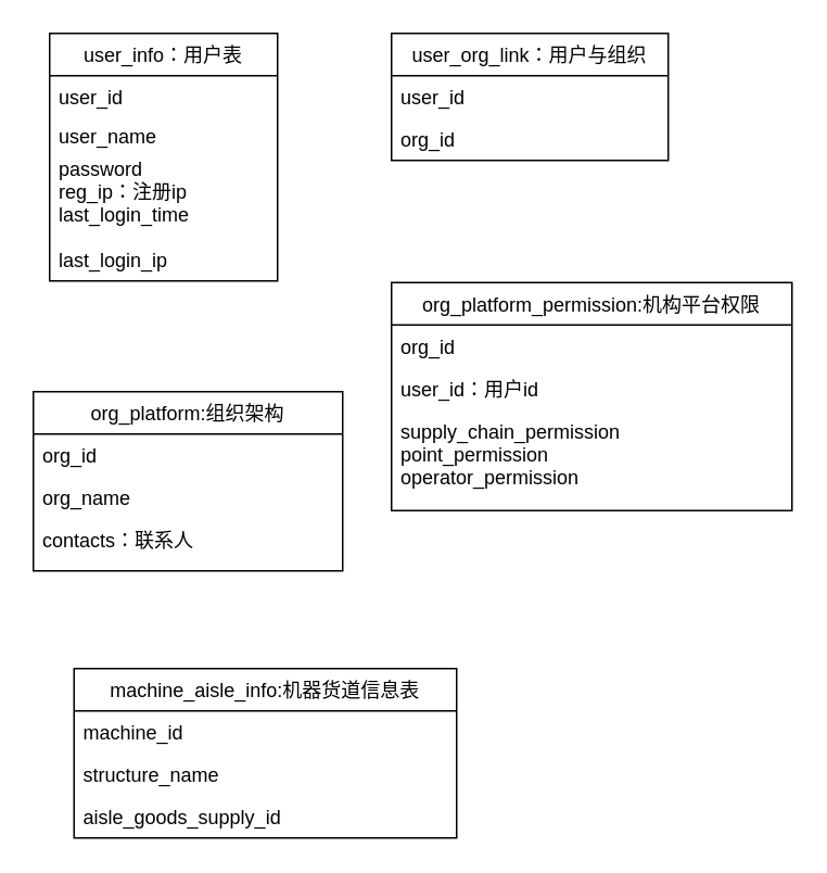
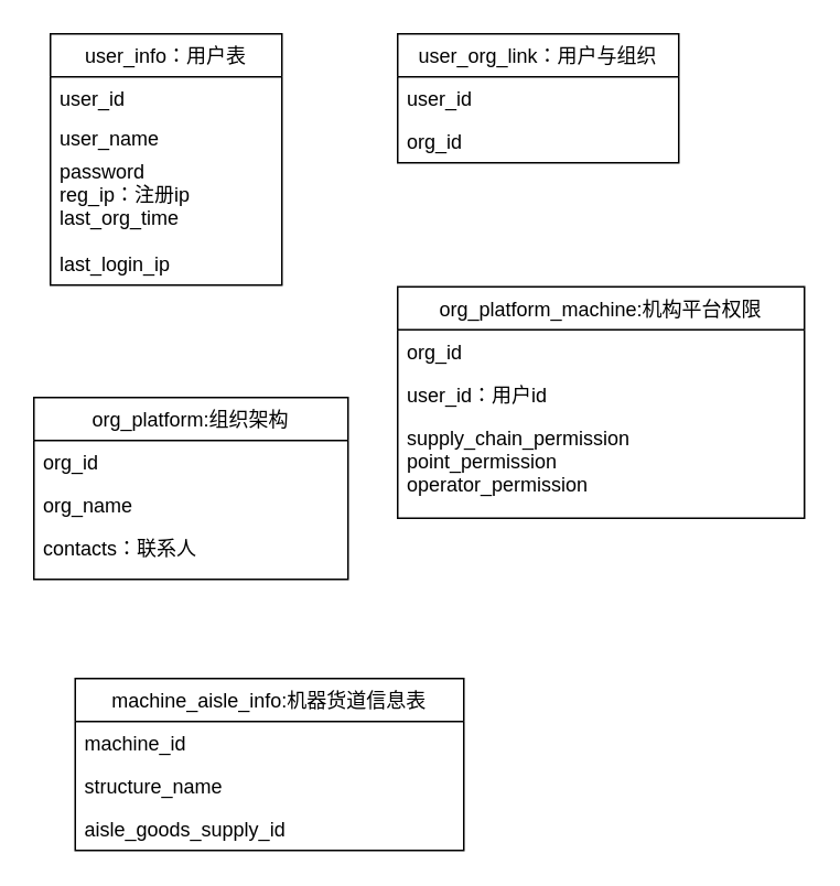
- <mxCell id="9" value="password&#10;reg_ip：注册ip&#10;last_login_time&#10;&#10;last_login_ip&#10;&#10;" style="text;strokeColor=none;fillColor=none;align=left;verticalAlign=top;spacingLeft=4;spacingRight=4;overflow=hidden;rotatable=0;points=[[0,0.5],[1,0.5]];portConstraint=eastwest;" parent="6" vertex="1"><mxGeometry y="70" width="140" height="82" as="geometry" /></mxCell>
+ <mxCell id="9" value="password&#10;reg_ip：注册ip&#10;last_org_time&#10;&#10;last_login_ip&#10;&#10;" style="text;strokeColor=none;fillColor=none;align=left;verticalAlign=top;spacingLeft=4;spacingRight=4;overflow=hidden;rotatable=0;points=[[0,0.5],[1,0.5]];portConstraint=eastwest;" parent="6" vertex="1"><mxGeometry y="70" width="140" height="82" as="geometry" /></mxCell>
- <mxCell id="2" value="org_platform_permission:机构平台权限" style="swimlane;fontStyle=0;childLayout=stackLayout;horizontal=1;startSize=26;fillColor=none;horizontalStack=0;resizeParent=1;resizeParentMax=0;resizeLast=0;collapsible=1;marginBottom=0;" parent="1" vertex="1"><mxGeometry x="240" y="173" width="246" height="140" as="geometry" /></mxCell>
+ <mxCell id="2" value="org_platform_machine:机构平台权限" style="swimlane;fontStyle=0;childLayout=stackLayout;horizontal=1;startSize=26;fillColor=none;horizontalStack=0;resizeParent=1;resizeParentMax=0;resizeLast=0;collapsible=1;marginBottom=0;" parent="1" vertex="1"><mxGeometry x="240" y="173" width="246" height="140" as="geometry" /></mxCell>
